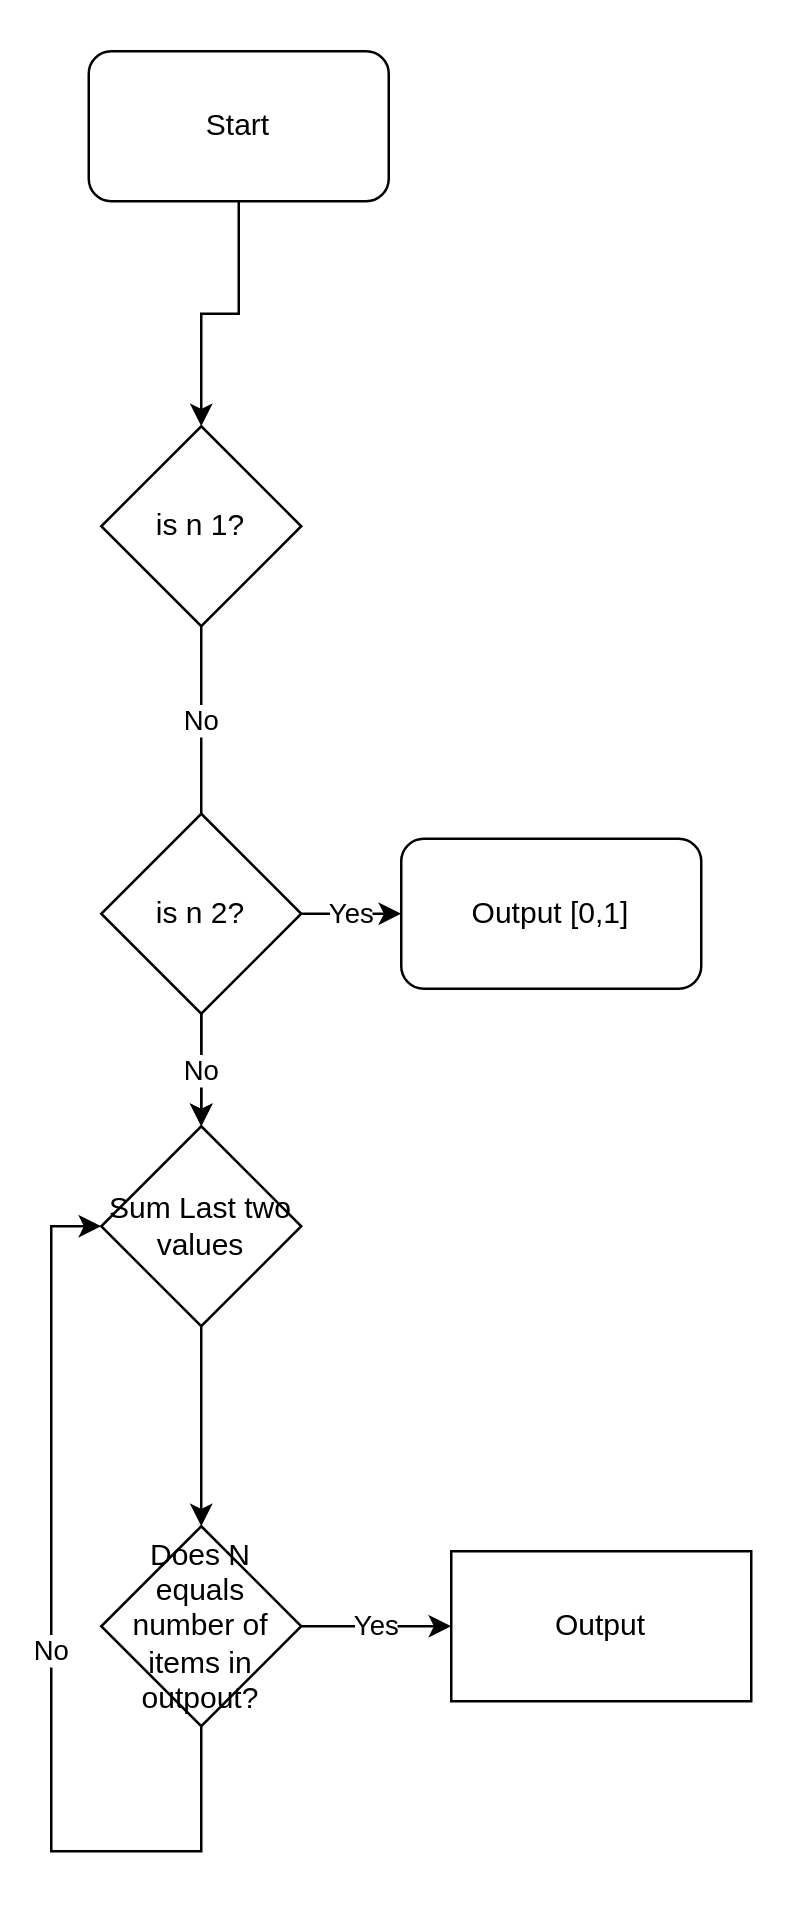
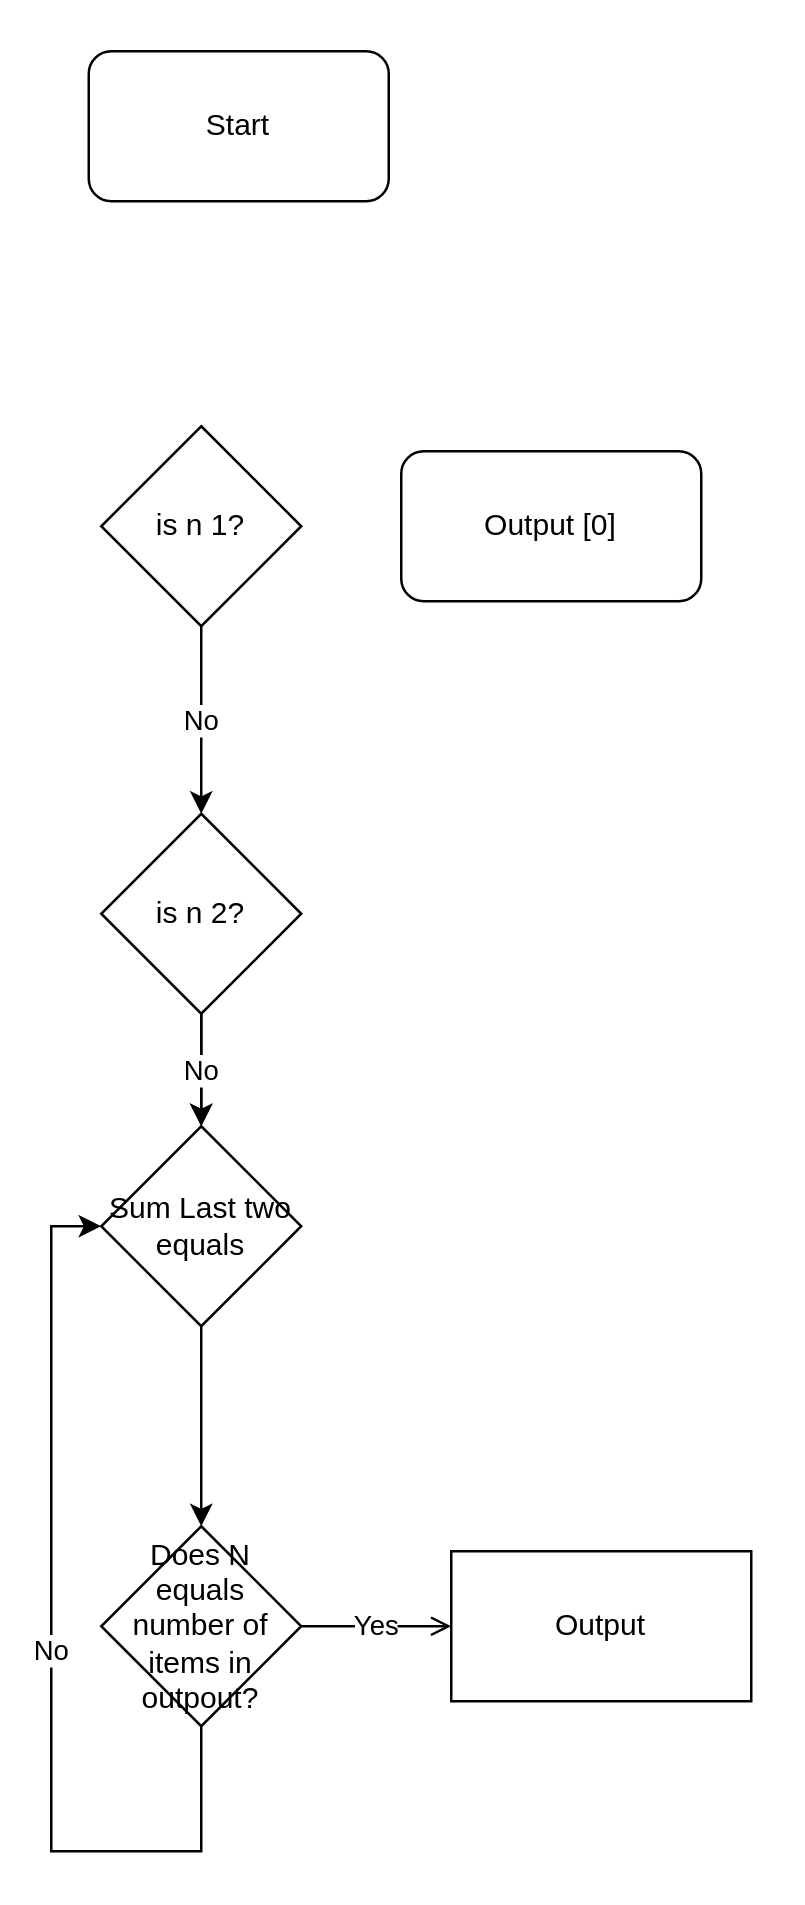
- <mxCell id="2" style="edgeStyle=orthogonalEdgeStyle;rounded=0;orthogonalLoop=1;jettySize=auto;html=1;entryX=0.5;entryY=0;entryDx=0;entryDy=0;" edge="1" parent="1" source="3" target="5"><mxGeometry relative="1" as="geometry" /></mxCell>
+ <mxCell id="6" value="Output [0]" style="rounded=1;whiteSpace=wrap;html=1;" vertex="1" parent="1"><mxGeometry x="160" y="180" width="120" height="60" as="geometry" /></mxCell>
- <mxCell id="4" value="No" style="edgeStyle=orthogonalEdgeStyle;rounded=0;orthogonalLoop=1;jettySize=auto;html=1;exitX=0.5;exitY=1;exitDx=0;exitDy=0;entryX=0.5;entryY=0;entryDx=0;entryDy=0;endArrow=none;" edge="1" parent="1" source="5" target="10"><mxGeometry relative="1" as="geometry"><mxPoint x="80" y="315" as="targetPoint" /></mxGeometry></mxCell>
+ <mxCell id="4" value="No" style="edgeStyle=orthogonalEdgeStyle;rounded=0;orthogonalLoop=1;jettySize=auto;html=1;exitX=0.5;exitY=1;exitDx=0;exitDy=0;entryX=0.5;entryY=0;entryDx=0;entryDy=0;" edge="1" parent="1" source="5" target="10"><mxGeometry relative="1" as="geometry"><mxPoint x="80" y="315" as="targetPoint" /></mxGeometry></mxCell>
- <mxCell id="7" value="Yes" style="edgeStyle=orthogonalEdgeStyle;rounded=0;orthogonalLoop=1;jettySize=auto;html=1;entryX=0;entryY=0.5;entryDx=0;entryDy=0;" edge="1" parent="1" source="10" target="11"><mxGeometry relative="1" as="geometry" /></mxCell>
- <mxCell id="11" value="Output [0,1]" style="rounded=1;whiteSpace=wrap;html=1;" vertex="1" parent="1"><mxGeometry x="160" y="335" width="120" height="60" as="geometry" /></mxCell>
- <mxCell id="13" value="Sum Last two values" style="rhombus;whiteSpace=wrap;html=1;" vertex="1" parent="1"><mxGeometry x="40" y="450" width="80" height="80" as="geometry" /></mxCell>
+ <mxCell id="13" value="Sum Last two equals" style="rhombus;whiteSpace=wrap;html=1;" vertex="1" parent="1"><mxGeometry x="40" y="450" width="80" height="80" as="geometry" /></mxCell>
- <mxCell id="15" value="Yes" style="edgeStyle=orthogonalEdgeStyle;rounded=0;orthogonalLoop=1;jettySize=auto;html=1;" edge="1" parent="1" source="16" target="17"><mxGeometry relative="1" as="geometry" /></mxCell>
+ <mxCell id="15" value="Yes" style="edgeStyle=orthogonalEdgeStyle;rounded=0;orthogonalLoop=1;jettySize=auto;html=1;endArrow=open;" edge="1" parent="1" source="16" target="17"><mxGeometry relative="1" as="geometry" /></mxCell>
